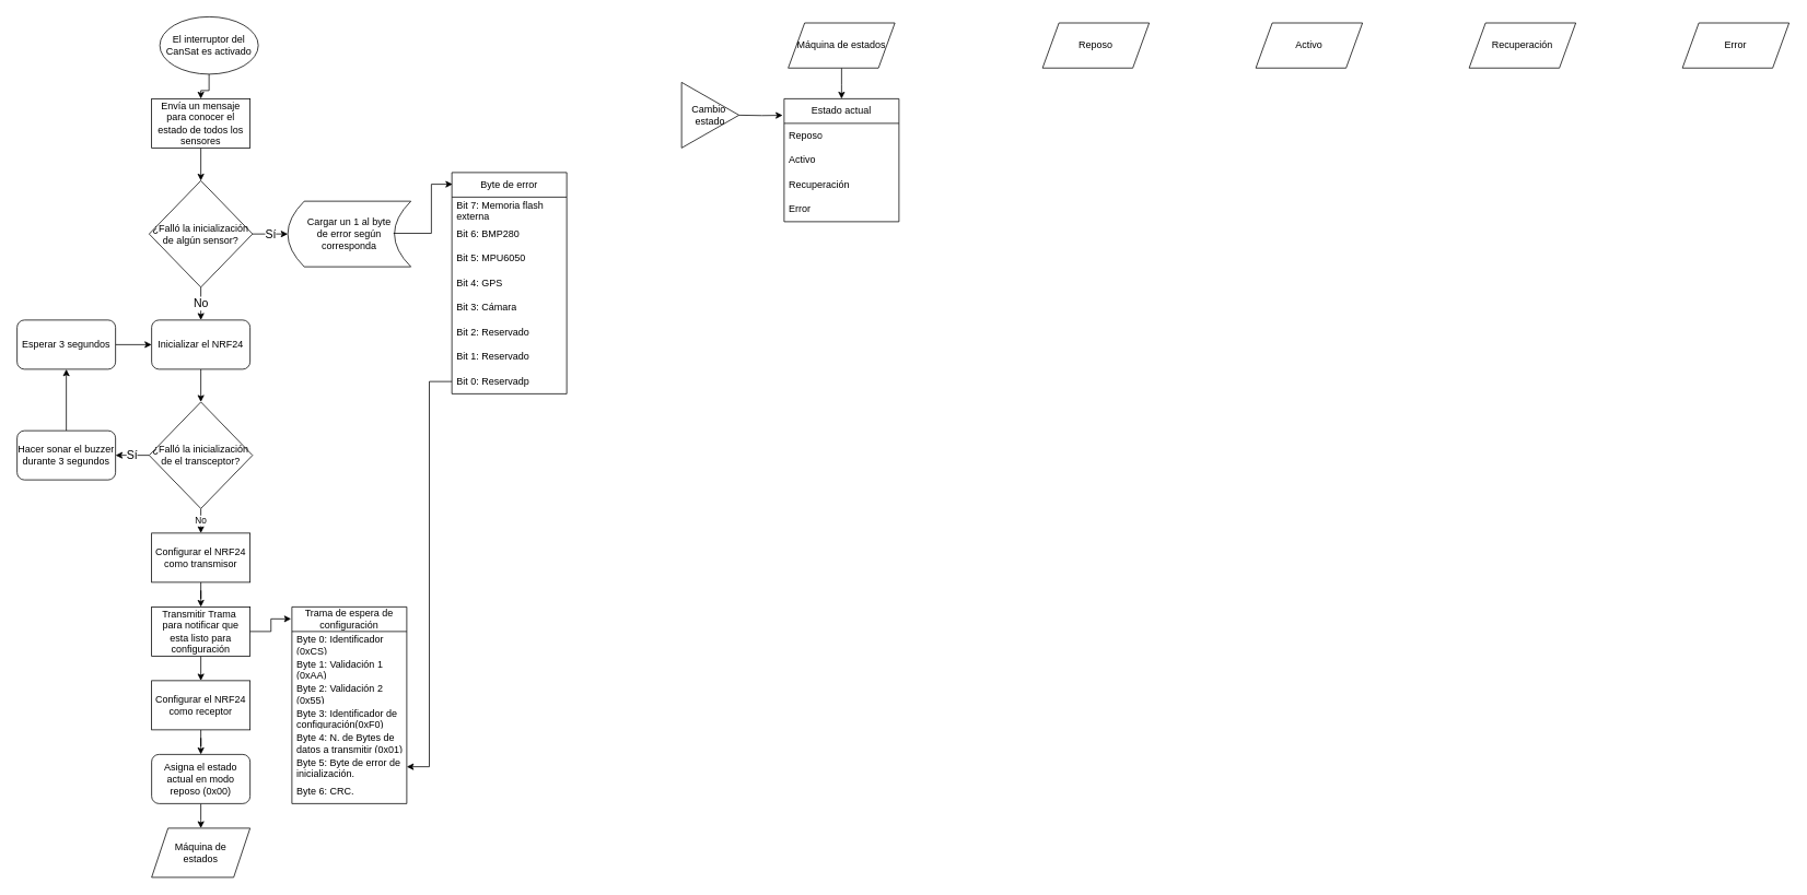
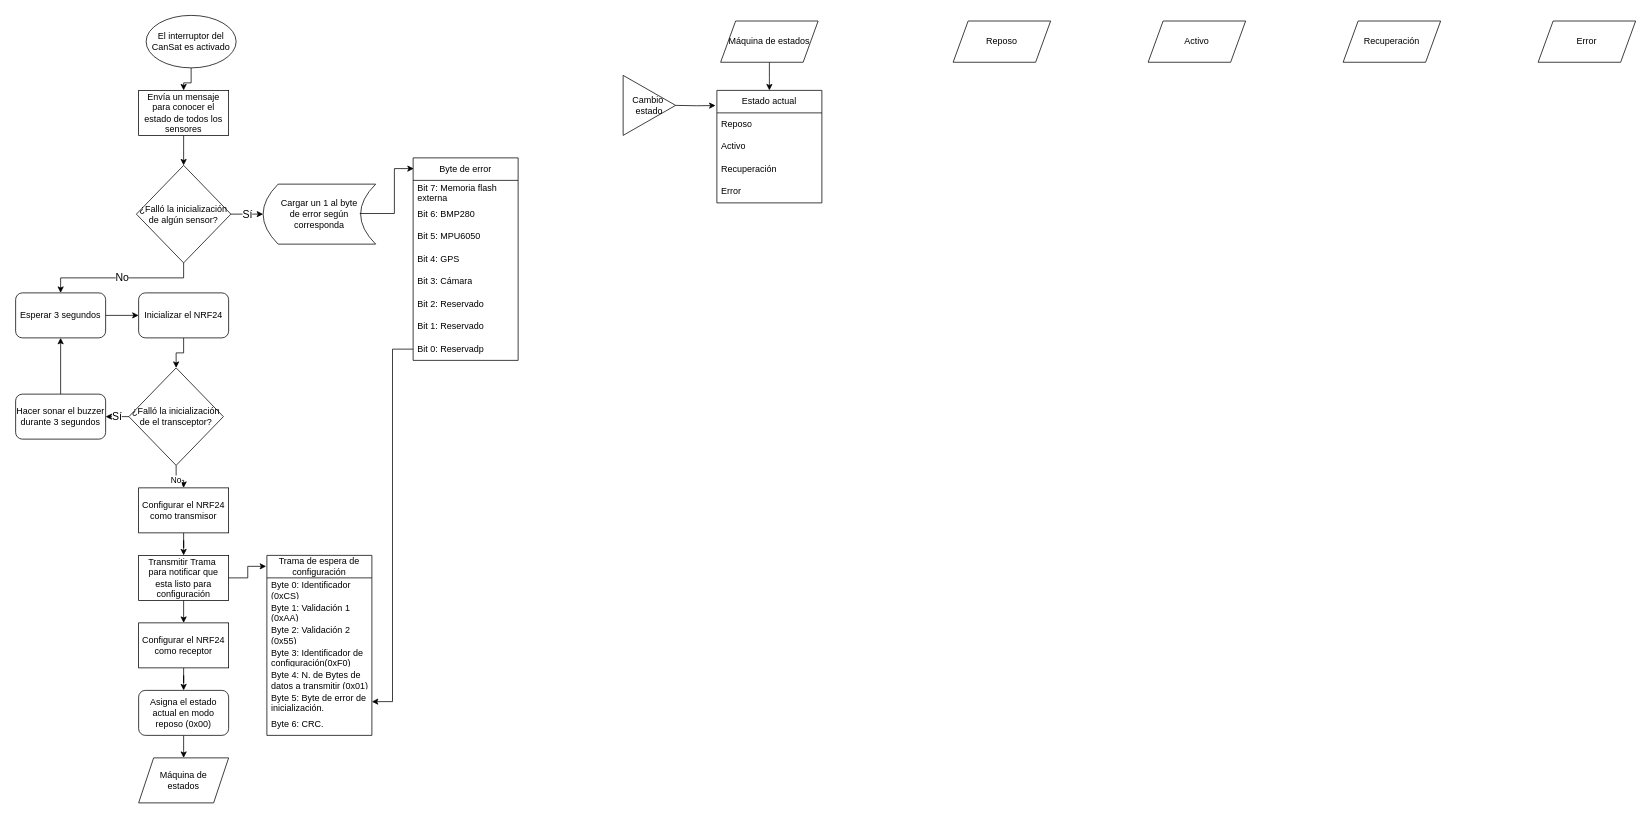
- <mxCell id="7" value="&lt;font style=&quot;font-size: 14px;&quot;&gt;No&lt;/font&gt;" style="edgeStyle=orthogonalEdgeStyle;rounded=0;orthogonalLoop=1;jettySize=auto;html=1;exitX=0.5;exitY=1;exitDx=0;exitDy=0;entryX=0.5;entryY=0;entryDx=0;entryDy=0;" edge="1" parent="1" source="8" target="10"><mxGeometry relative="1" as="geometry" /></mxCell>
+ <mxCell id="7" value="&lt;font style=&quot;font-size: 14px;&quot;&gt;No&lt;/font&gt;" style="edgeStyle=orthogonalEdgeStyle;rounded=0;orthogonalLoop=1;jettySize=auto;html=1;exitX=0.5;exitY=1;exitDx=0;exitDy=0;" edge="1" parent="1" source="8" target="17"><mxGeometry relative="1" as="geometry" /></mxCell>
- <mxCell id="13" value="¿Falló la inicialización de el transceptor?" style="rhombus;whiteSpace=wrap;html=1;" vertex="1" parent="1"><mxGeometry x="181" y="490" width="126" height="130" as="geometry" /></mxCell>
+ <mxCell id="13" value="¿Falló la inicialización de el transceptor?" style="rhombus;whiteSpace=wrap;html=1;" vertex="1" parent="1"><mxGeometry x="171" y="490" width="126" height="130" as="geometry" /></mxCell>
